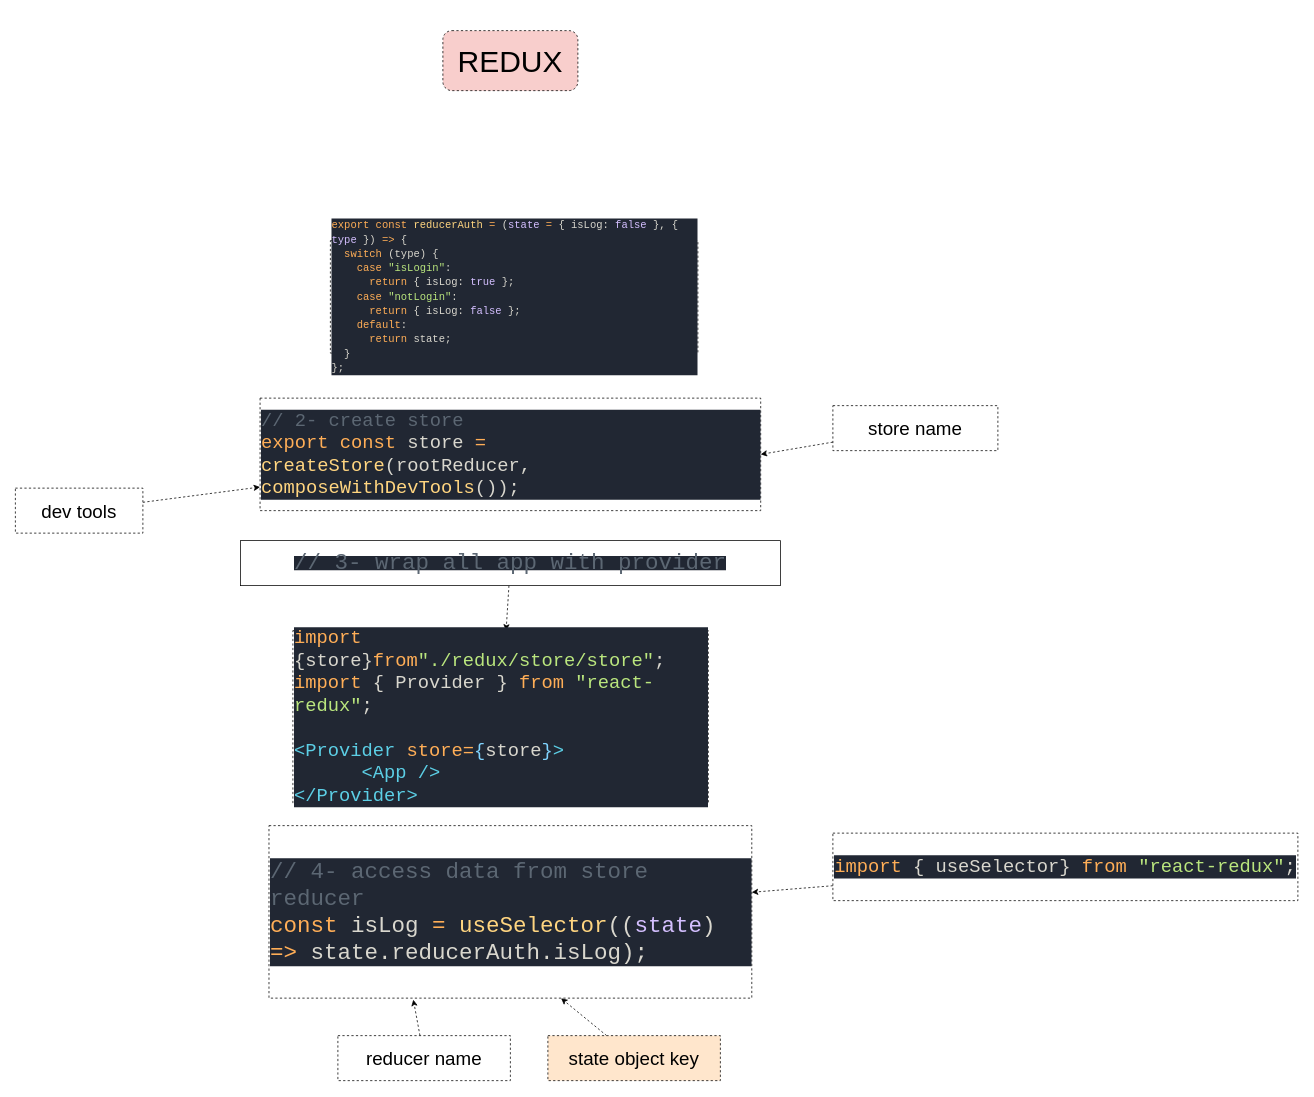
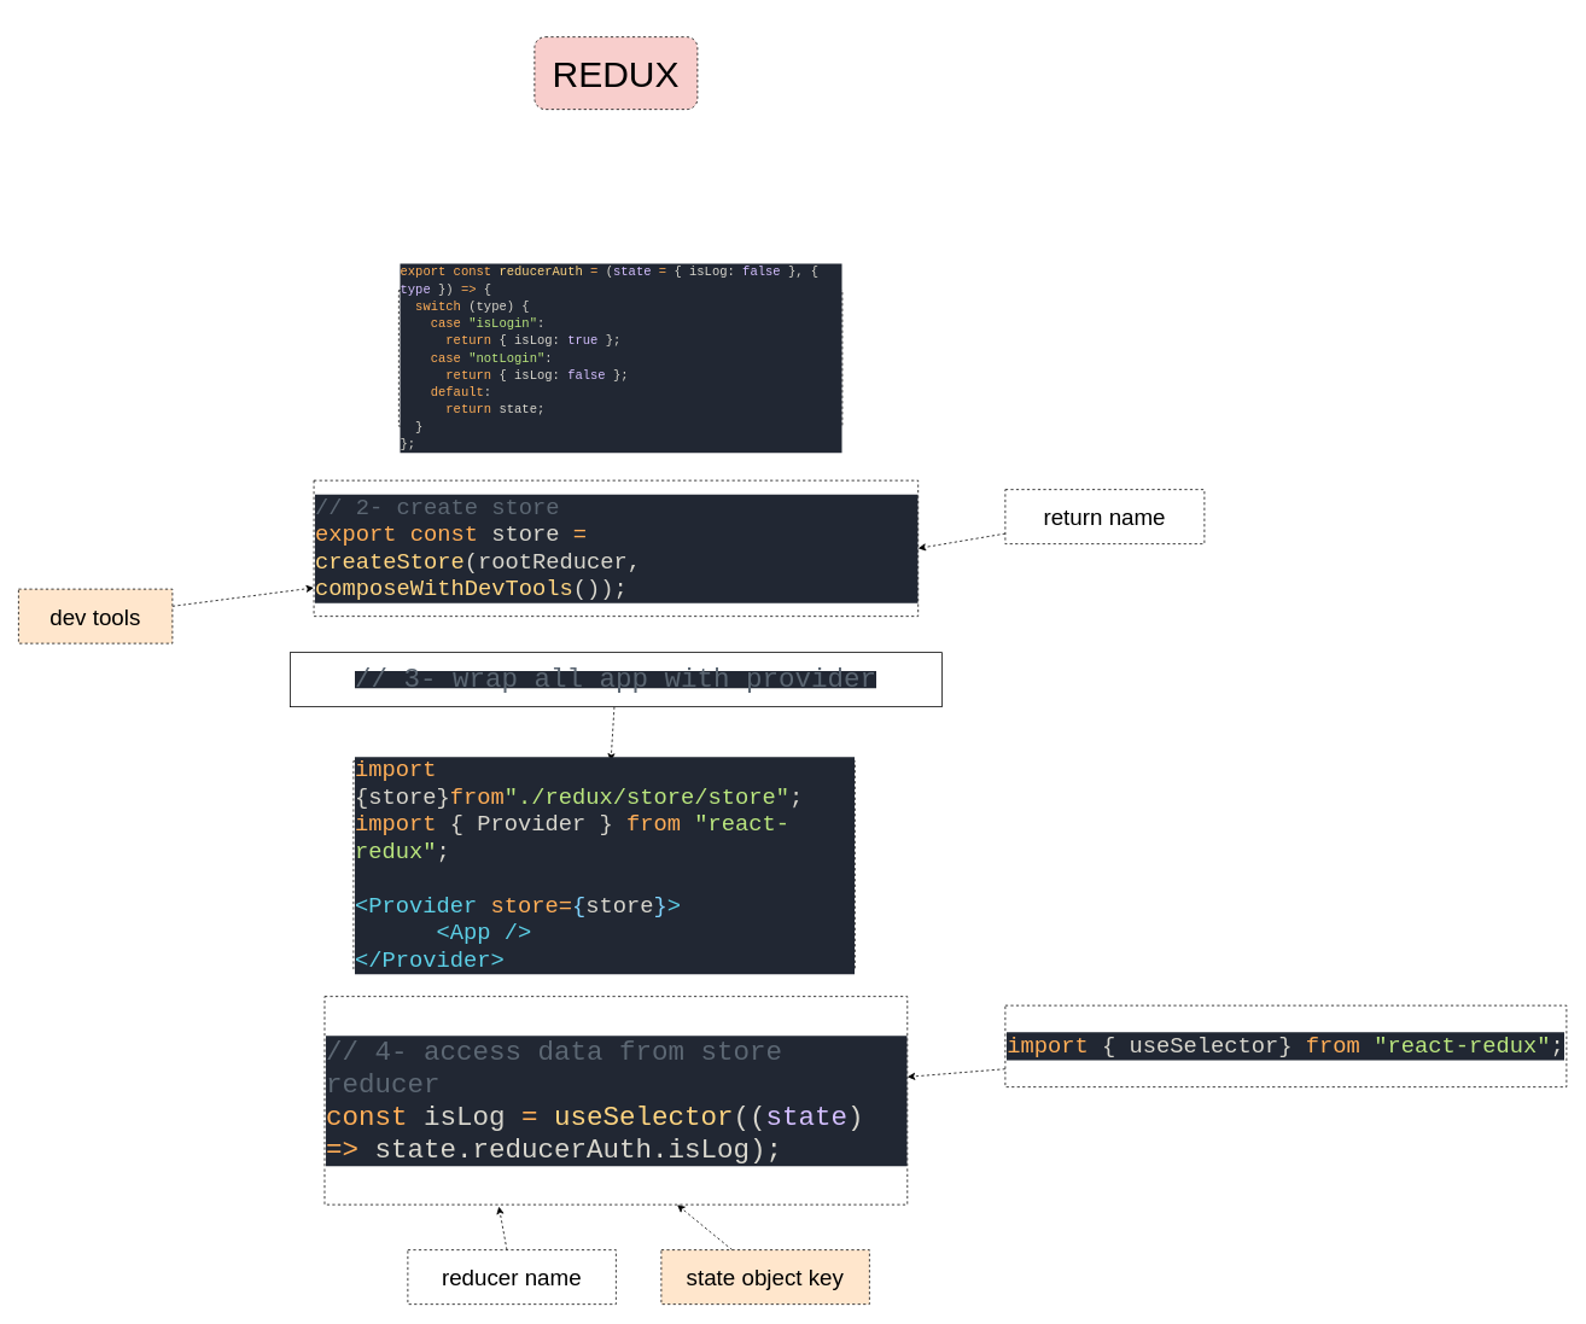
- <mxCell id="8" value="store name" style="rounded=0;whiteSpace=wrap;html=1;fontSize=25;strokeWidth=1;dashed=1;" vertex="1" parent="1"><mxGeometry x="1110" y="520" width="220" height="60" as="geometry" /></mxCell>
+ <mxCell id="8" value="return name" style="rounded=0;whiteSpace=wrap;html=1;fontSize=25;strokeWidth=1;dashed=1;" vertex="1" parent="1"><mxGeometry x="1110" y="520" width="220" height="60" as="geometry" /></mxCell>
- <mxCell id="6" value="dev tools" style="rounded=0;whiteSpace=wrap;html=1;fontSize=25;strokeWidth=1;dashed=1;" vertex="1" parent="1"><mxGeometry x="20" y="630" width="170" height="60" as="geometry" /></mxCell>
+ <mxCell id="6" value="dev tools" style="rounded=0;whiteSpace=wrap;html=1;fontSize=25;strokeWidth=1;dashed=1;fillColor=#ffe6cc;" vertex="1" parent="1"><mxGeometry x="20" y="630" width="170" height="60" as="geometry" /></mxCell>
